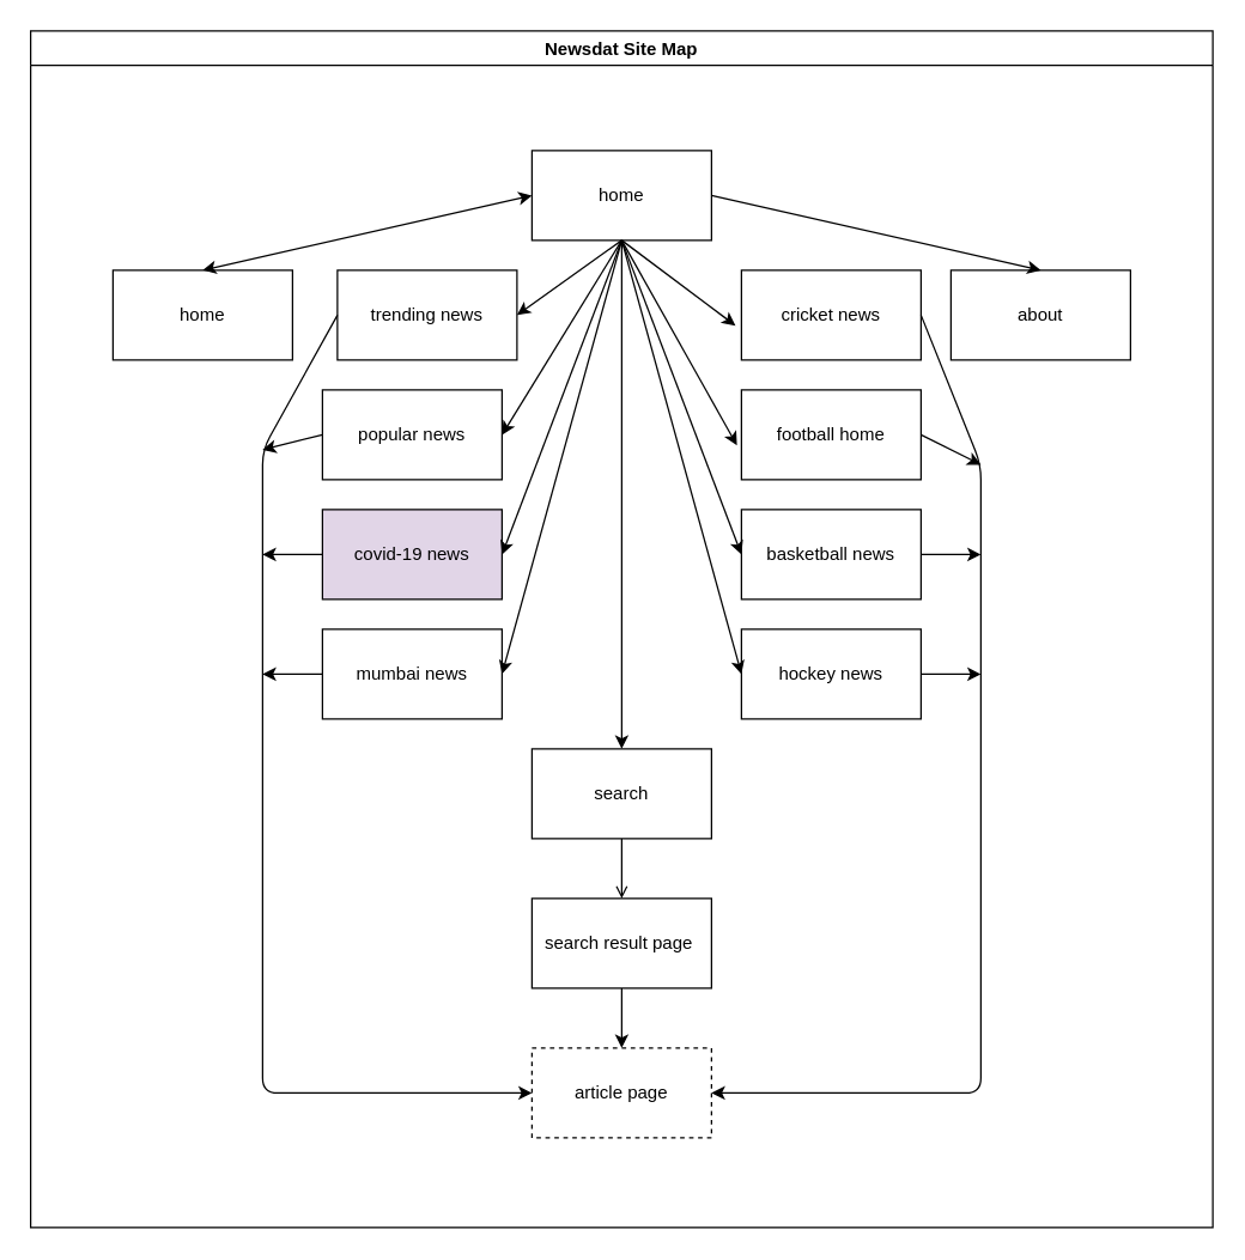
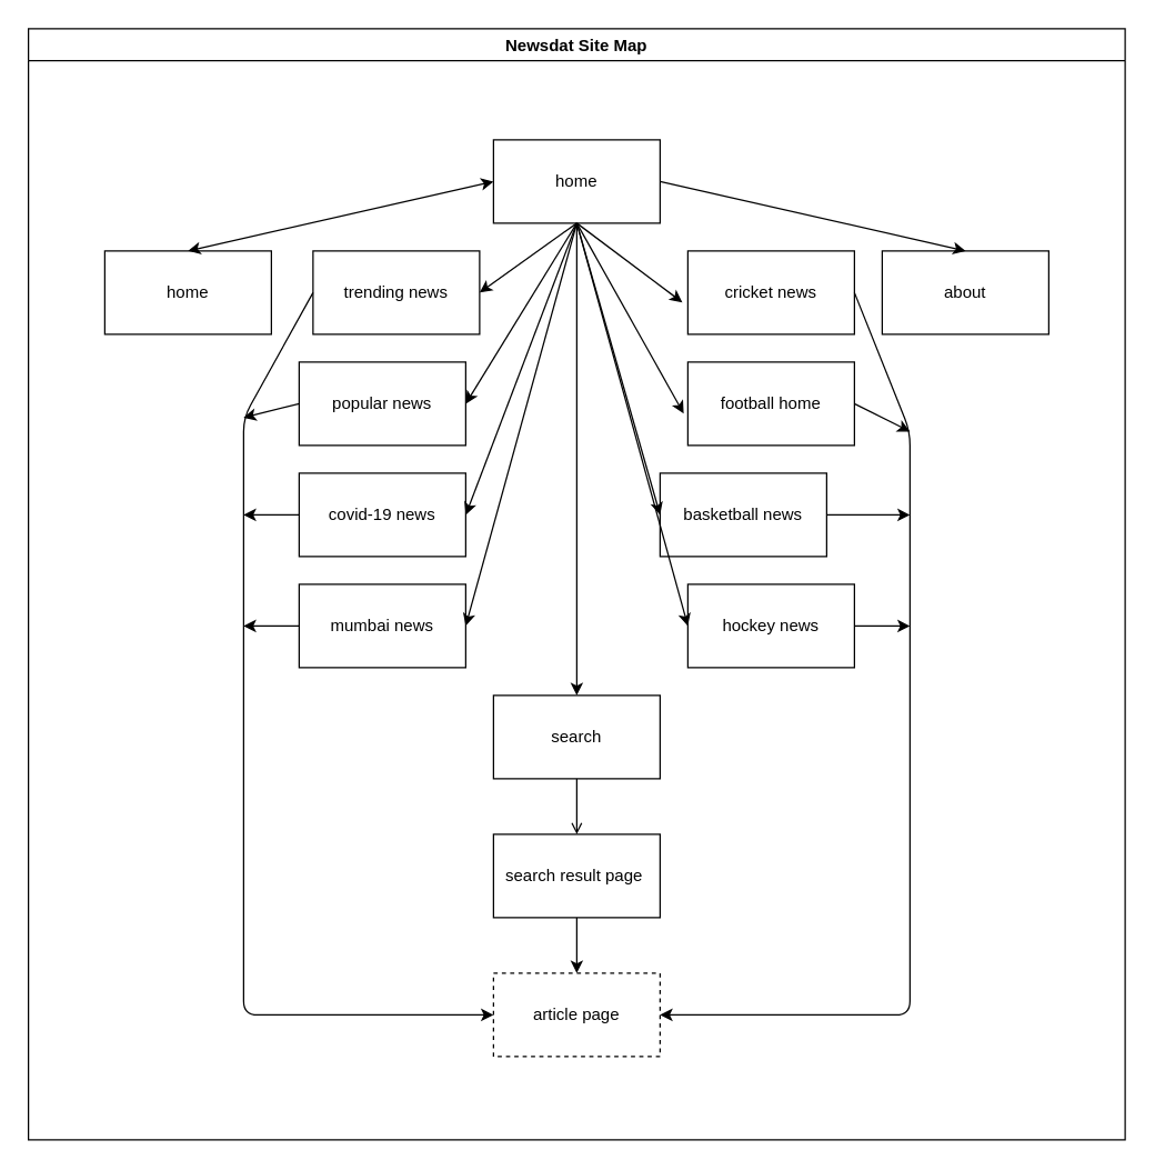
- <mxCell id="6" value="covid-19 news" style="rounded=0;whiteSpace=wrap;html=1;fillColor=#e1d5e7;" vertex="1" parent="2"><mxGeometry x="195" y="320" width="120" height="60" as="geometry" /></mxCell>
+ <mxCell id="6" value="covid-19 news" style="rounded=0;whiteSpace=wrap;html=1;" vertex="1" parent="2"><mxGeometry x="195" y="320" width="120" height="60" as="geometry" /></mxCell>
- <mxCell id="11" value="basketball news" style="rounded=0;whiteSpace=wrap;html=1;" vertex="1" parent="2"><mxGeometry x="475" y="320" width="120" height="60" as="geometry" /></mxCell>
+ <mxCell id="11" value="basketball news" style="rounded=0;whiteSpace=wrap;html=1;" vertex="1" parent="2"><mxGeometry x="455" y="320" width="120" height="60" as="geometry" /></mxCell>
